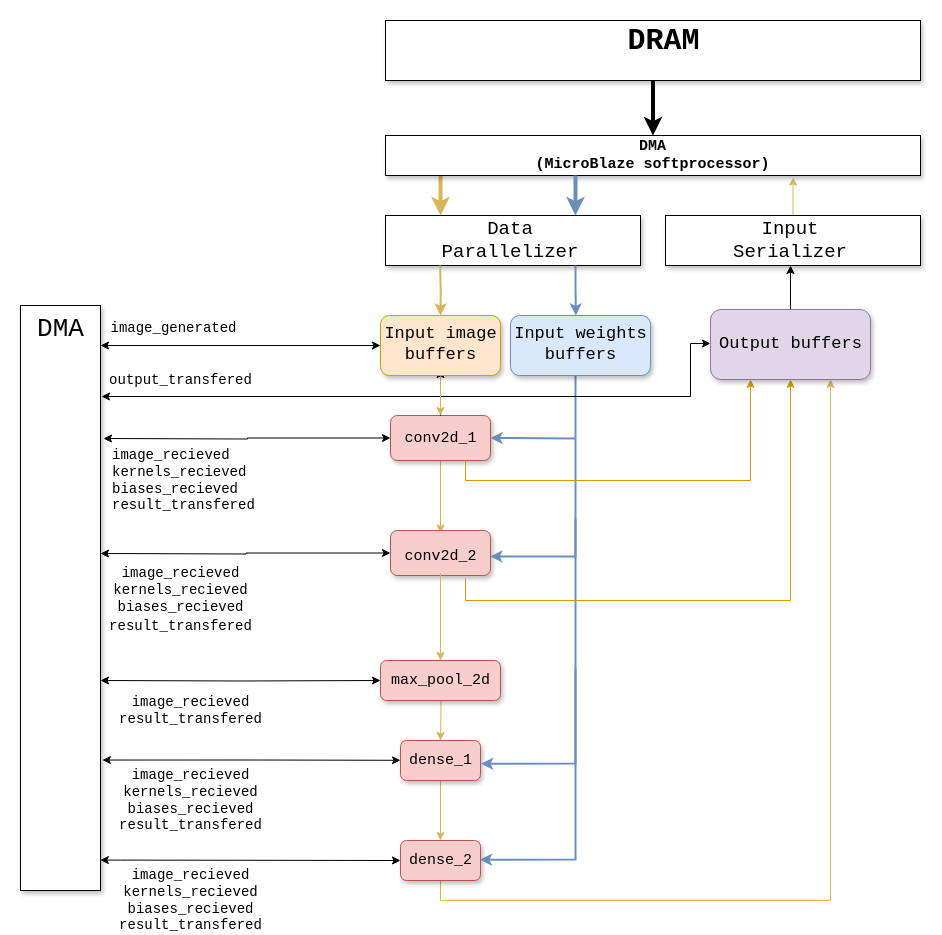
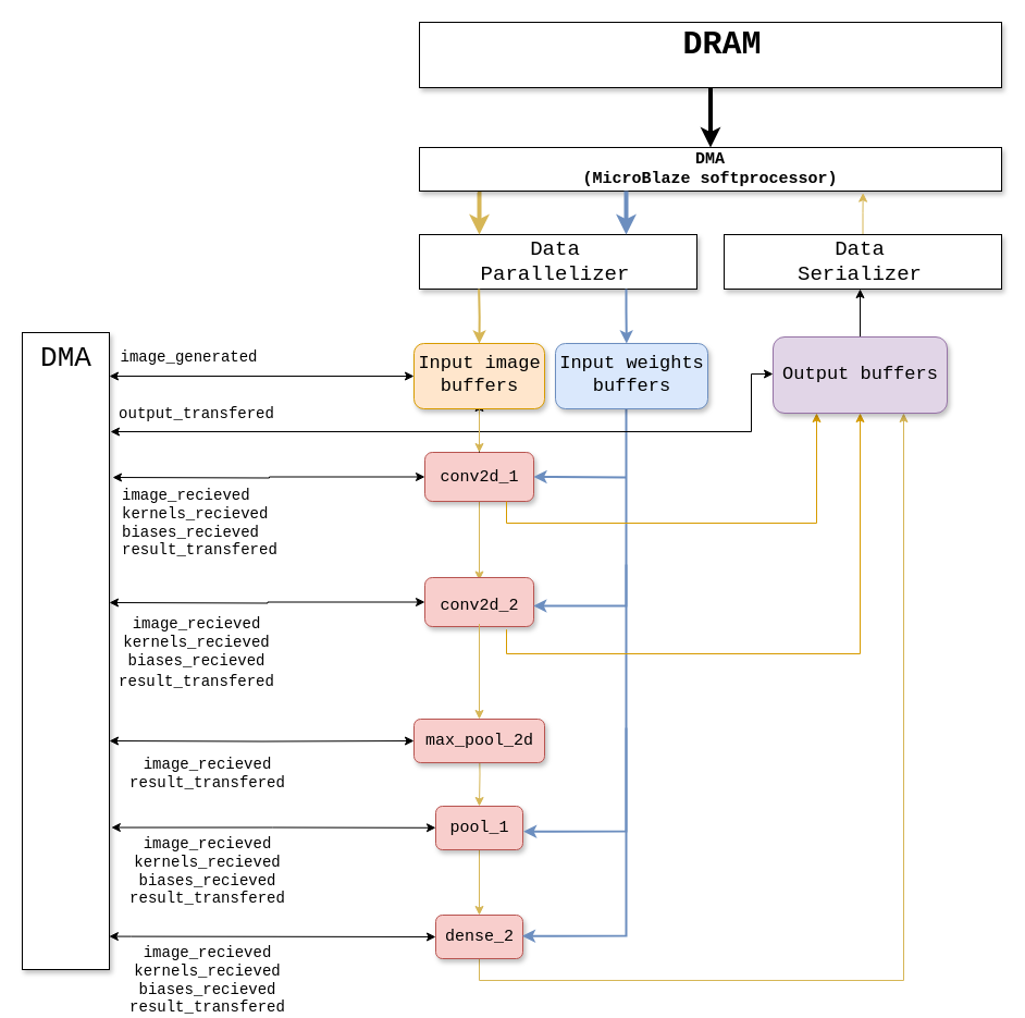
- <mxCell id="36" value="&lt;div style=&quot;font-size: 19px&quot;&gt;&lt;font style=&quot;font-size: 19px&quot;&gt;Input&lt;/font&gt;&lt;/div&gt;&lt;div style=&quot;font-size: 19px&quot;&gt;&lt;font style=&quot;font-size: 19px&quot;&gt;Serializer&lt;br&gt;&lt;/font&gt;&lt;/div&gt;" style="text;html=1;strokeColor=none;fillColor=none;align=center;verticalAlign=middle;whiteSpace=wrap;rounded=0;shadow=1;fontFamily=Courier New;fontSize=20;" parent="1" vertex="1"><mxGeometry x="680" y="215" width="220" height="50" as="geometry" /></mxCell>
+ <mxCell id="36" value="&lt;div style=&quot;font-size: 19px&quot;&gt;&lt;font style=&quot;font-size: 19px&quot;&gt;Data&lt;/font&gt;&lt;/div&gt;&lt;div style=&quot;font-size: 19px&quot;&gt;&lt;font style=&quot;font-size: 19px&quot;&gt;Serializer&lt;br&gt;&lt;/font&gt;&lt;/div&gt;" style="text;html=1;strokeColor=none;fillColor=none;align=center;verticalAlign=middle;whiteSpace=wrap;rounded=0;shadow=1;fontFamily=Courier New;fontSize=20;" parent="1" vertex="1"><mxGeometry x="680" y="215" width="220" height="50" as="geometry" /></mxCell>
- <mxCell id="18" value="dense_1" style="text;html=1;resizable=0;autosize=1;align=center;verticalAlign=middle;points=[];fillColor=none;strokeColor=none;rounded=0;shadow=1;fontFamily=Courier New;fontSize=15;" parent="1" vertex="1"><mxGeometry x="400" y="750" width="80" height="20" as="geometry" /></mxCell>
+ <mxCell id="18" value="pool_1" style="text;html=1;resizable=0;autosize=1;align=center;verticalAlign=middle;points=[];fillColor=none;strokeColor=none;rounded=0;shadow=1;fontFamily=Courier New;fontSize=15;" parent="1" vertex="1"><mxGeometry x="400" y="750" width="80" height="20" as="geometry" /></mxCell>
